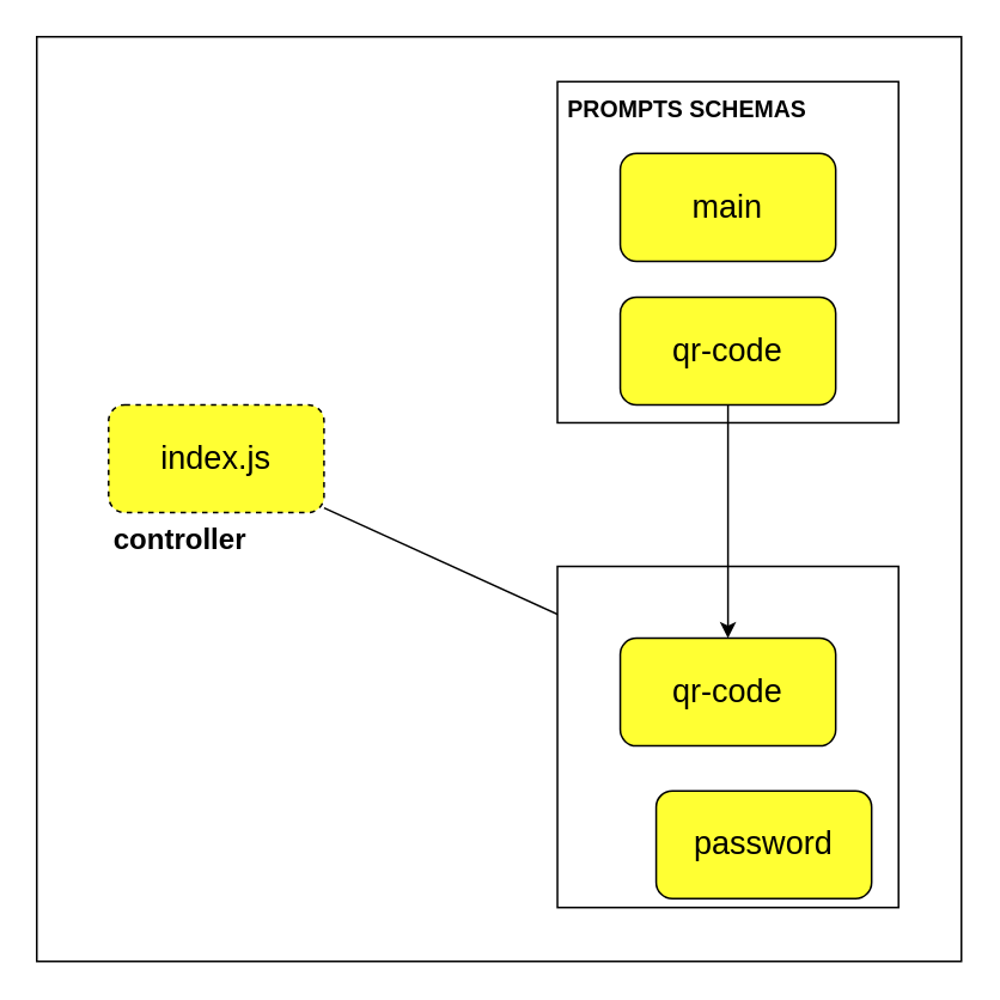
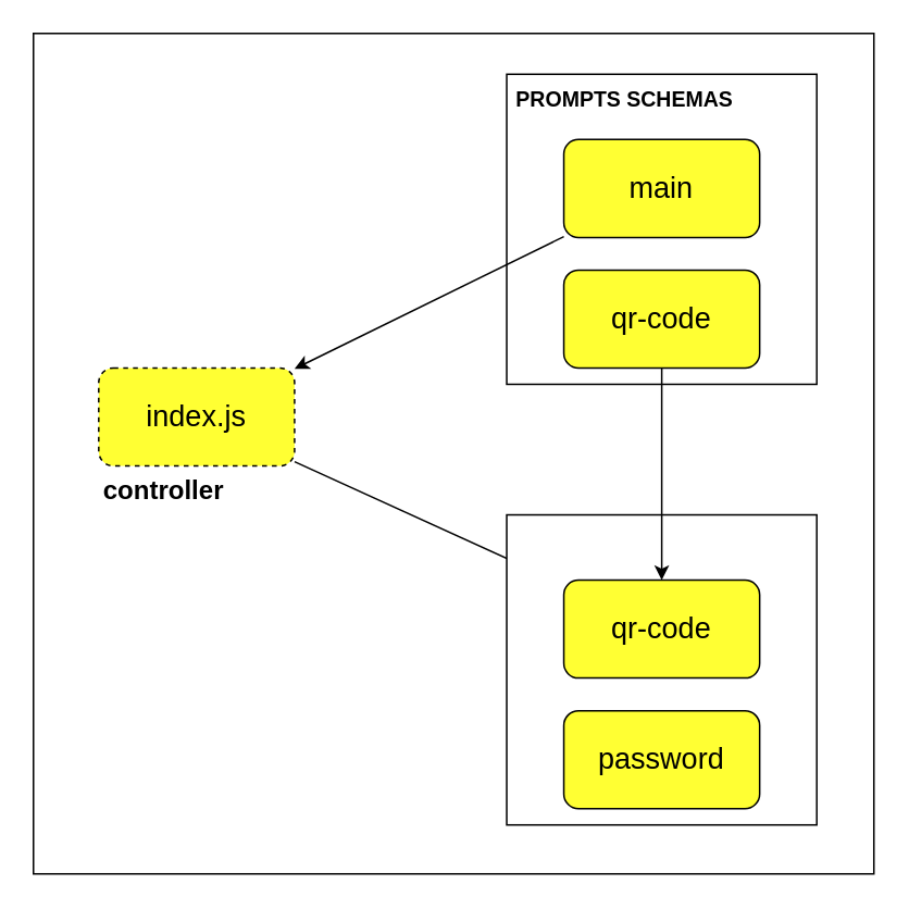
+ <mxCell id="10" style="edgeStyle=none;html=1;" edge="1" parent="1" source="11" target="4"><mxGeometry relative="1" as="geometry" /></mxCell>
- <mxCell id="7" value="&lt;font style=&quot;font-size: 18px;&quot;&gt;password&lt;/font&gt;" style="rounded=1;whiteSpace=wrap;html=1;fillColor=#FFFF33;" vertex="1" parent="1"><mxGeometry x="365" y="440" width="120" height="60" as="geometry" /></mxCell>
+ <mxCell id="7" value="&lt;font style=&quot;font-size: 18px;&quot;&gt;password&lt;/font&gt;" style="rounded=1;whiteSpace=wrap;html=1;fillColor=#FFFF33;" vertex="1" parent="1"><mxGeometry x="345" y="435" width="120" height="60" as="geometry" /></mxCell>
